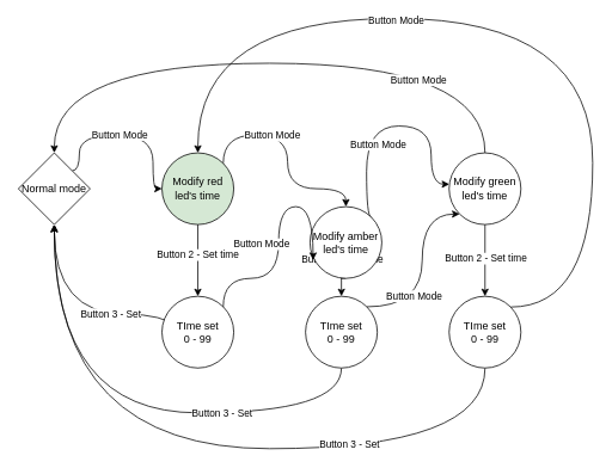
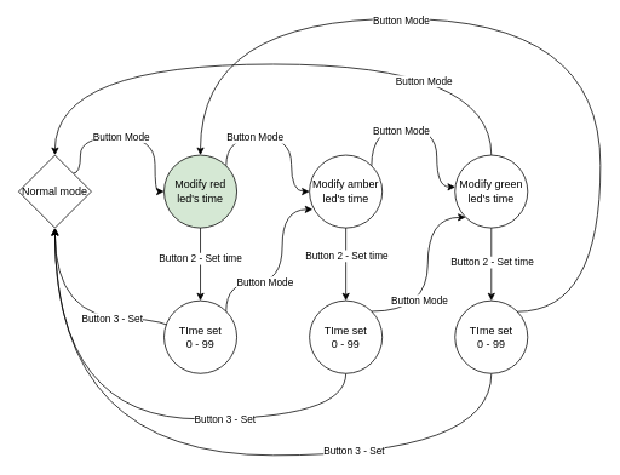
- <mxCell id="14" value="Modify amber led's time" style="ellipse;whiteSpace=wrap;html=1;aspect=fixed;" vertex="1" parent="1"><mxGeometry x="345" y="230" width="80" height="80" as="geometry" /></mxCell>
+ <mxCell id="14" value="Modify amber led's time" style="ellipse;whiteSpace=wrap;html=1;aspect=fixed;" vertex="1" parent="1"><mxGeometry x="340" y="170" width="80" height="80" as="geometry" /></mxCell>
